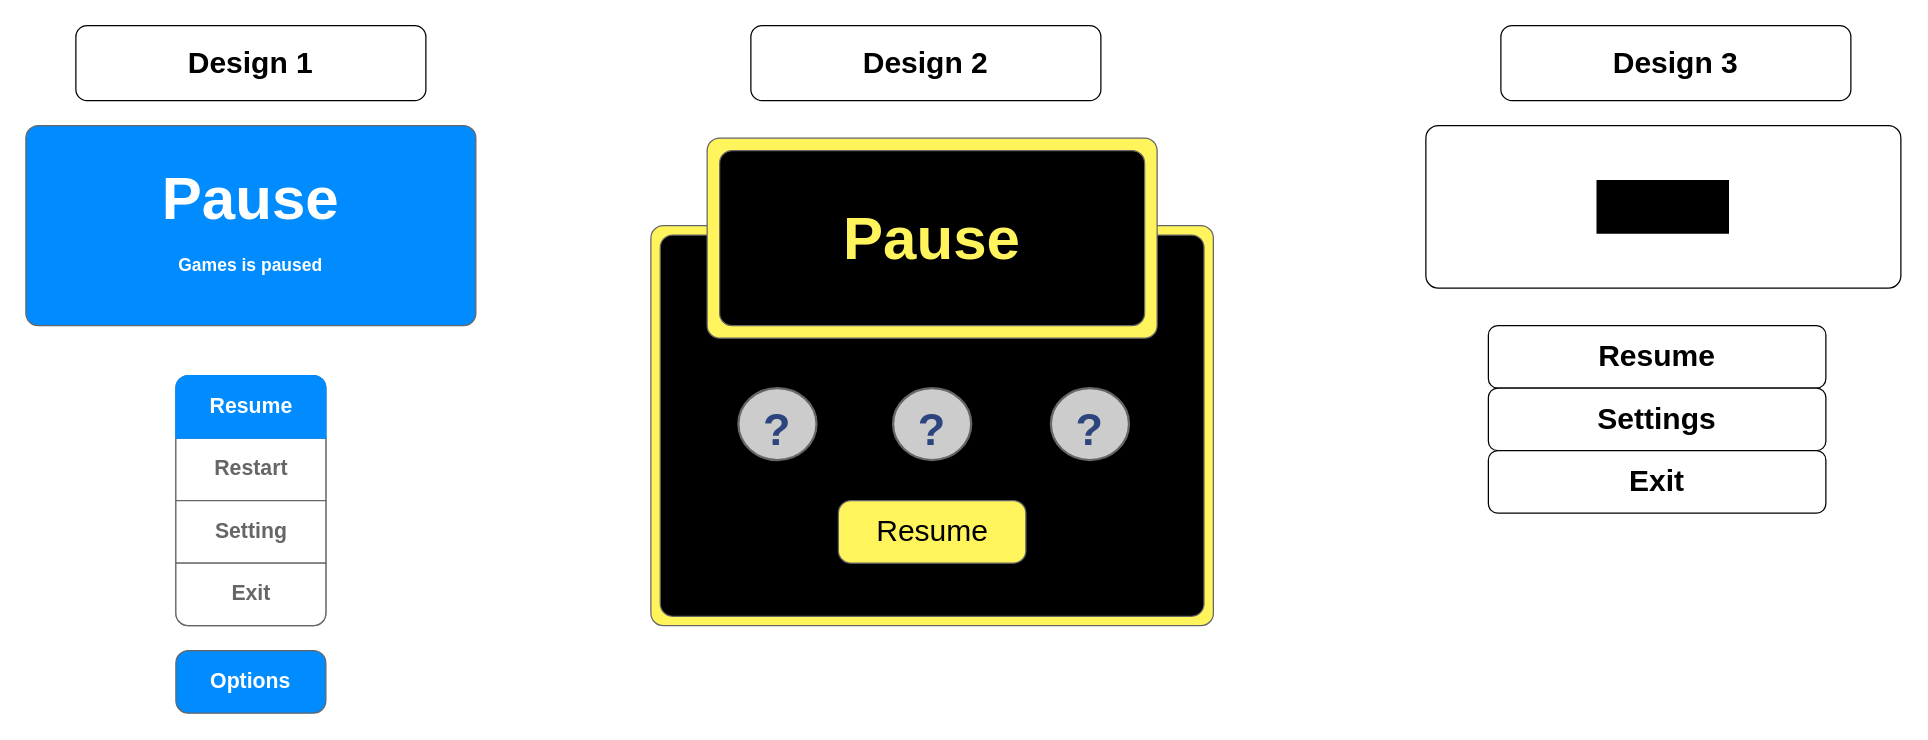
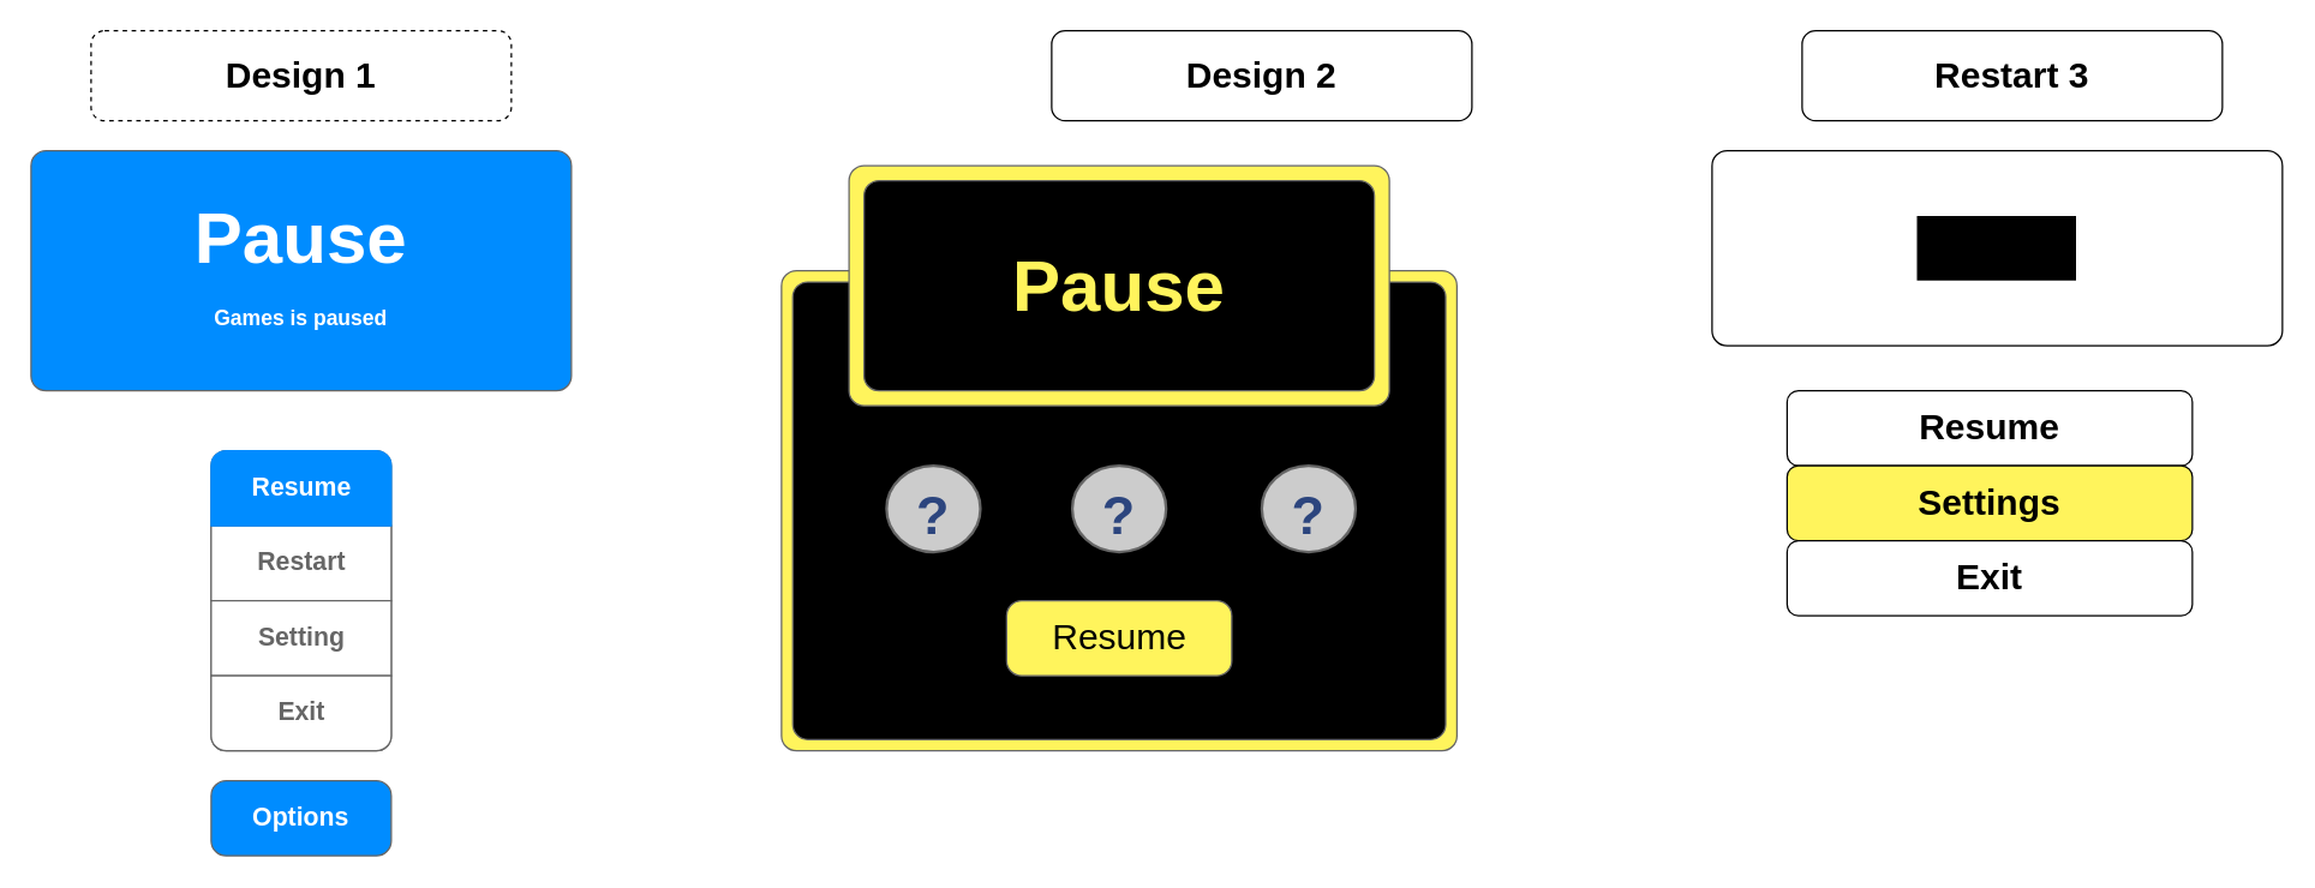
- <mxCell id="11" value="&lt;b&gt;&lt;font style=&quot;font-size: 24px;&quot;&gt;Design 1&lt;/font&gt;&lt;/b&gt;" style="rounded=1;whiteSpace=wrap;html=1;" vertex="1" parent="1"><mxGeometry x="60" y="20" width="280" height="60" as="geometry" /></mxCell>
+ <mxCell id="11" value="&lt;b&gt;&lt;font style=&quot;font-size: 24px;&quot;&gt;Design 1&lt;/font&gt;&lt;/b&gt;" style="rounded=1;whiteSpace=wrap;html=1;dashed=1;" vertex="1" parent="1"><mxGeometry x="60" y="20" width="280" height="60" as="geometry" /></mxCell>
- <mxCell id="12" value="&lt;b style=&quot;font-size: 12px;&quot;&gt;&lt;font style=&quot;font-size: 24px;&quot;&gt;Design 2&lt;/font&gt;&lt;/b&gt;" style="rounded=1;whiteSpace=wrap;html=1;fontSize=24;" vertex="1" parent="1"><mxGeometry x="600" y="20" width="280" height="60" as="geometry" /></mxCell>
+ <mxCell id="12" value="&lt;b style=&quot;font-size: 12px;&quot;&gt;&lt;font style=&quot;font-size: 24px;&quot;&gt;Design 2&lt;/font&gt;&lt;/b&gt;" style="rounded=1;whiteSpace=wrap;html=1;fontSize=24;" vertex="1" parent="1"><mxGeometry x="700" y="20" width="280" height="60" as="geometry" /></mxCell>
- <mxCell id="26" value="&lt;b style=&quot;font-size: 12px;&quot;&gt;&lt;font style=&quot;font-size: 24px;&quot;&gt;Design 3&lt;/font&gt;&lt;/b&gt;" style="rounded=1;whiteSpace=wrap;html=1;fontSize=24;" vertex="1" parent="1"><mxGeometry x="1200" y="20" width="280" height="60" as="geometry" /></mxCell>
+ <mxCell id="26" value="&lt;b style=&quot;font-size: 12px;&quot;&gt;&lt;font style=&quot;font-size: 24px;&quot;&gt;Restart 3&lt;/font&gt;&lt;/b&gt;" style="rounded=1;whiteSpace=wrap;html=1;fontSize=24;" vertex="1" parent="1"><mxGeometry x="1200" y="20" width="280" height="60" as="geometry" /></mxCell>
- <mxCell id="29" value="&lt;b&gt;Settings&lt;/b&gt;" style="rounded=1;whiteSpace=wrap;html=1;fontSize=24;" vertex="1" parent="1"><mxGeometry x="1190" y="310" width="270" height="50" as="geometry" /></mxCell>
+ <mxCell id="29" value="&lt;b&gt;Settings&lt;/b&gt;" style="rounded=1;whiteSpace=wrap;html=1;fontSize=24;fillColor=#fff45c;" vertex="1" parent="1"><mxGeometry x="1190" y="310" width="270" height="50" as="geometry" /></mxCell>
